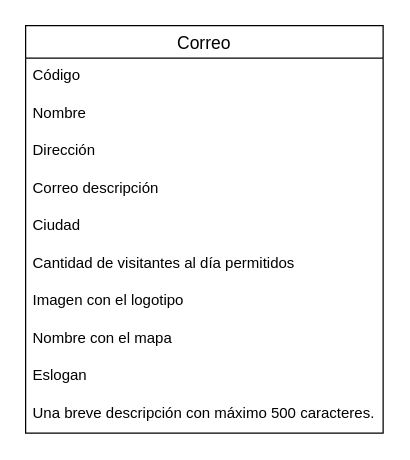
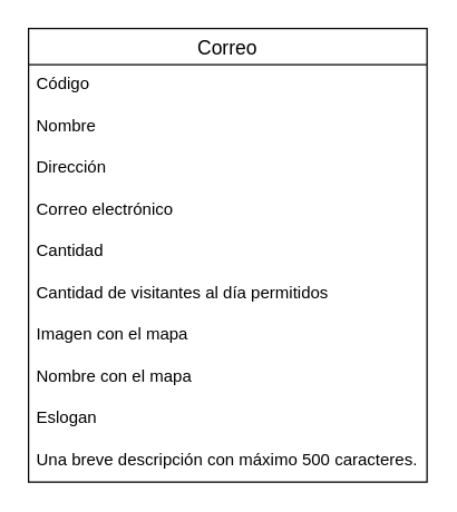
- <mxCell id="6" value="Correo descripción" style="text;strokeColor=none;fillColor=none;spacingLeft=4;spacingRight=4;overflow=hidden;rotatable=0;points=[[0,0.5],[1,0.5]];portConstraint=eastwest;fontSize=12;" vertex="1" parent="2"><mxGeometry y="116" width="286" height="30" as="geometry" /></mxCell>
+ <mxCell id="6" value="Correo electrónico" style="text;strokeColor=none;fillColor=none;spacingLeft=4;spacingRight=4;overflow=hidden;rotatable=0;points=[[0,0.5],[1,0.5]];portConstraint=eastwest;fontSize=12;" vertex="1" parent="2"><mxGeometry y="116" width="286" height="30" as="geometry" /></mxCell>
- <mxCell id="7" value="Ciudad" style="text;strokeColor=none;fillColor=none;spacingLeft=4;spacingRight=4;overflow=hidden;rotatable=0;points=[[0,0.5],[1,0.5]];portConstraint=eastwest;fontSize=12;" vertex="1" parent="2"><mxGeometry y="146" width="286" height="30" as="geometry" /></mxCell>
+ <mxCell id="7" value="Cantidad" style="text;strokeColor=none;fillColor=none;spacingLeft=4;spacingRight=4;overflow=hidden;rotatable=0;points=[[0,0.5],[1,0.5]];portConstraint=eastwest;fontSize=12;" vertex="1" parent="2"><mxGeometry y="146" width="286" height="30" as="geometry" /></mxCell>
- <mxCell id="9" value="Imagen con el logotipo" style="text;strokeColor=none;fillColor=none;spacingLeft=4;spacingRight=4;overflow=hidden;rotatable=0;points=[[0,0.5],[1,0.5]];portConstraint=eastwest;fontSize=12;" vertex="1" parent="2"><mxGeometry y="206" width="286" height="30" as="geometry" /></mxCell>
+ <mxCell id="9" value="Imagen con el mapa" style="text;strokeColor=none;fillColor=none;spacingLeft=4;spacingRight=4;overflow=hidden;rotatable=0;points=[[0,0.5],[1,0.5]];portConstraint=eastwest;fontSize=12;" vertex="1" parent="2"><mxGeometry y="206" width="286" height="30" as="geometry" /></mxCell>
